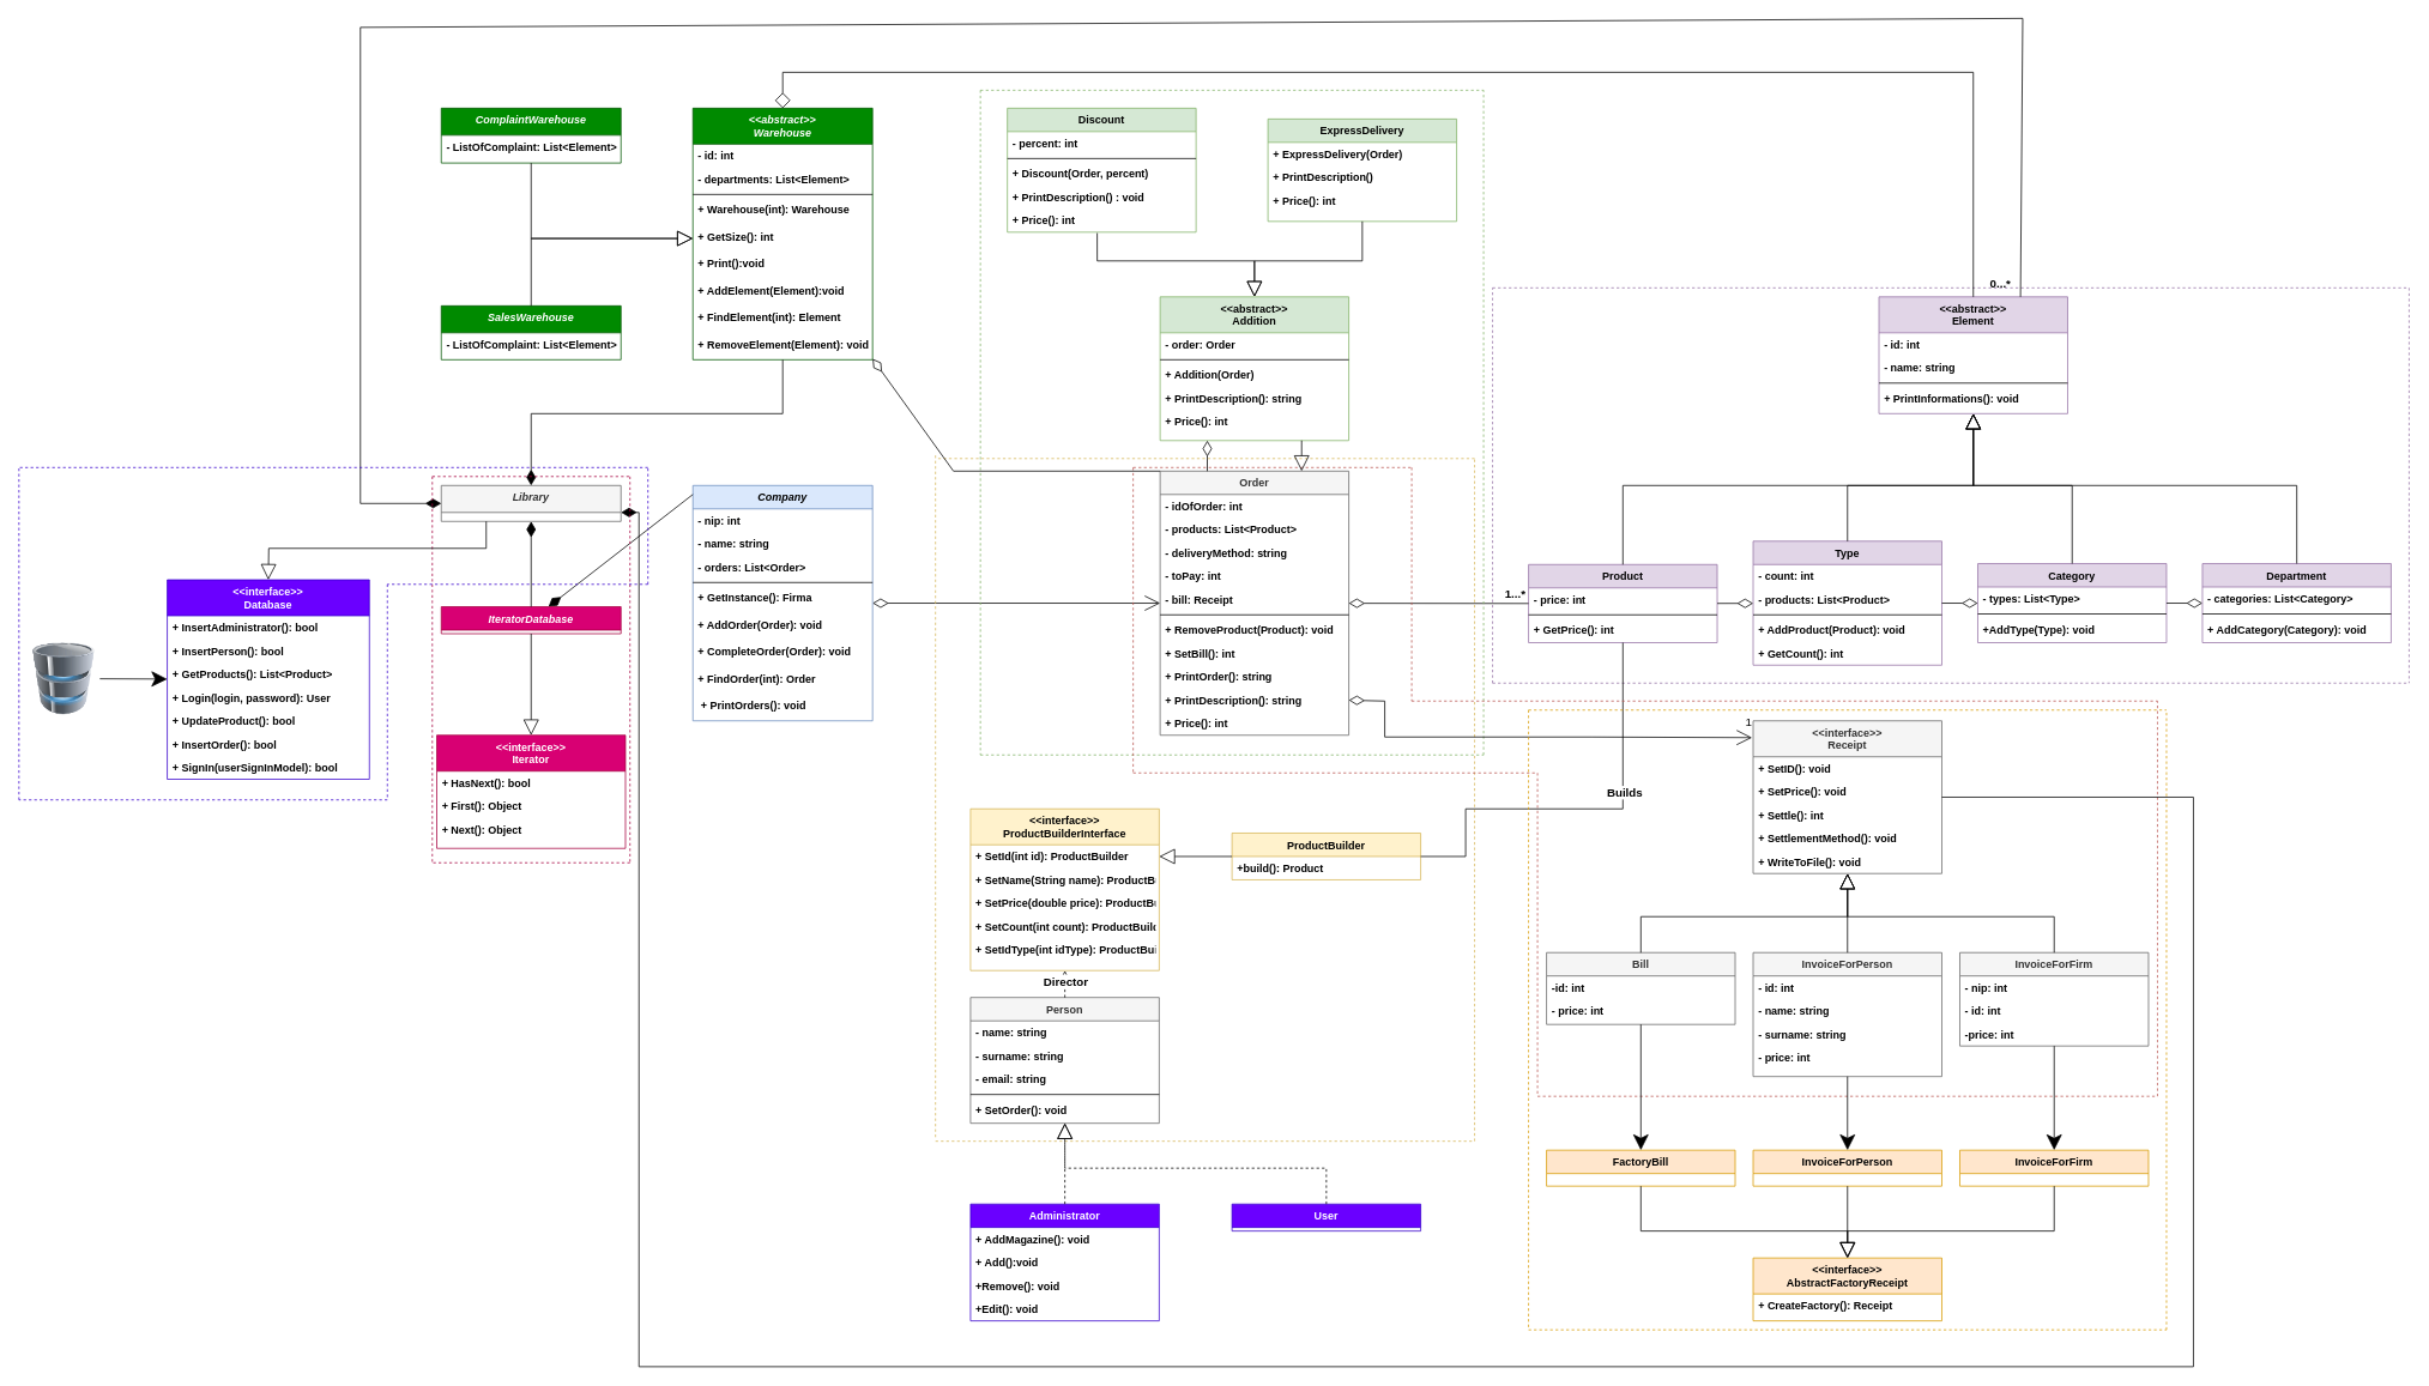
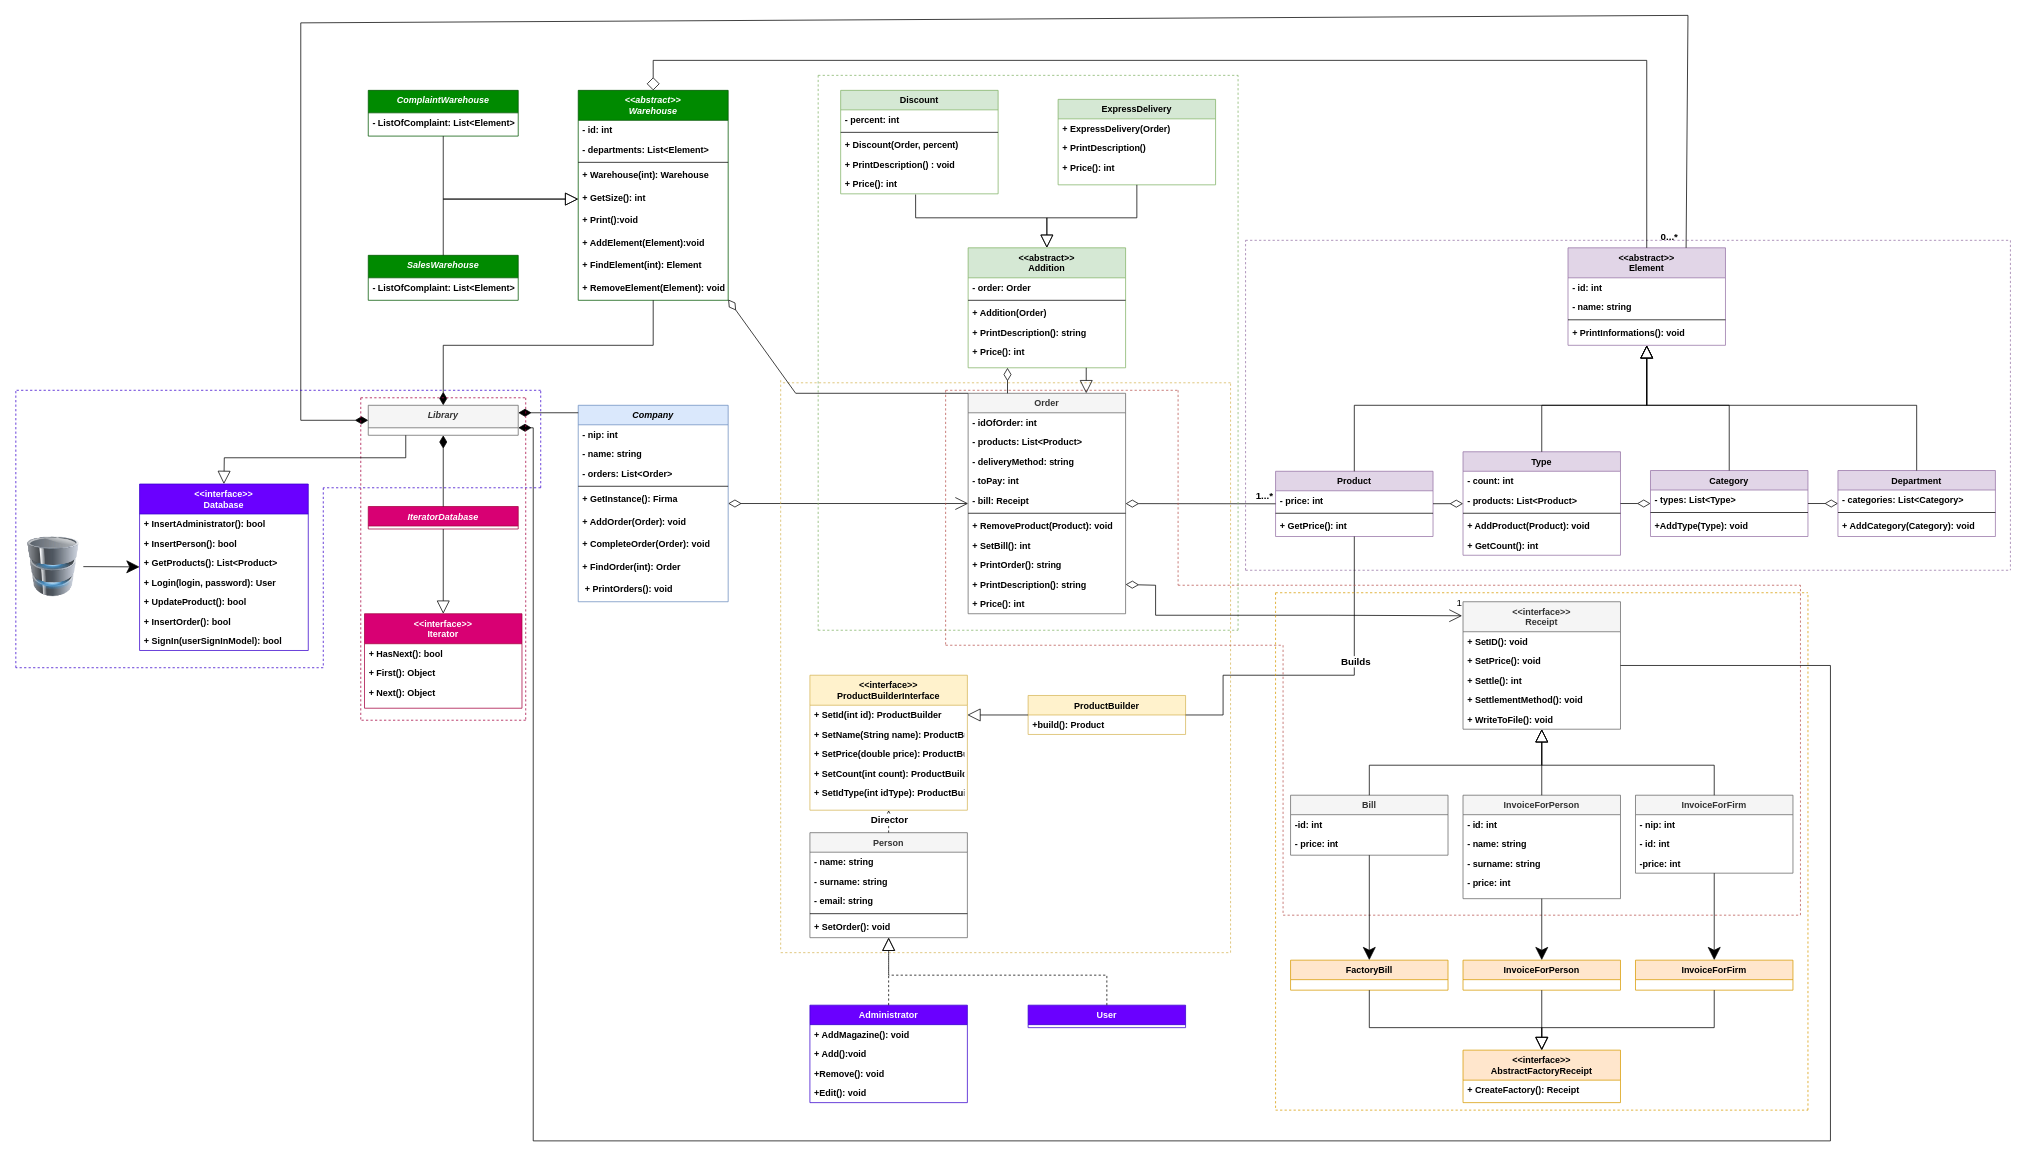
- <mxCell id="183" value="" style="endArrow=diamondThin;html=1;rounded=0;fontSize=13;startSize=15;endSize=15;exitX=0;exitY=0.038;exitDx=0;exitDy=0;endFill=1;exitPerimeter=0;" parent="1" source="2" target="186" edge="1"><mxGeometry width="50" height="50" relative="1" as="geometry"><mxPoint x="1200" y="500" as="sourcePoint" /><mxPoint x="1250" y="450" as="targetPoint" /></mxGeometry></mxCell>
+ <mxCell id="183" value="" style="endArrow=diamondThin;html=1;rounded=0;fontSize=13;startSize=15;endSize=15;entryX=1;entryY=0.25;entryDx=0;entryDy=0;exitX=0;exitY=0.038;exitDx=0;exitDy=0;endFill=1;exitPerimeter=0;" parent="1" source="2" target="181" edge="1"><mxGeometry width="50" height="50" relative="1" as="geometry"><mxPoint x="1200" y="500" as="sourcePoint" /><mxPoint x="1250" y="450" as="targetPoint" /></mxGeometry></mxCell>
